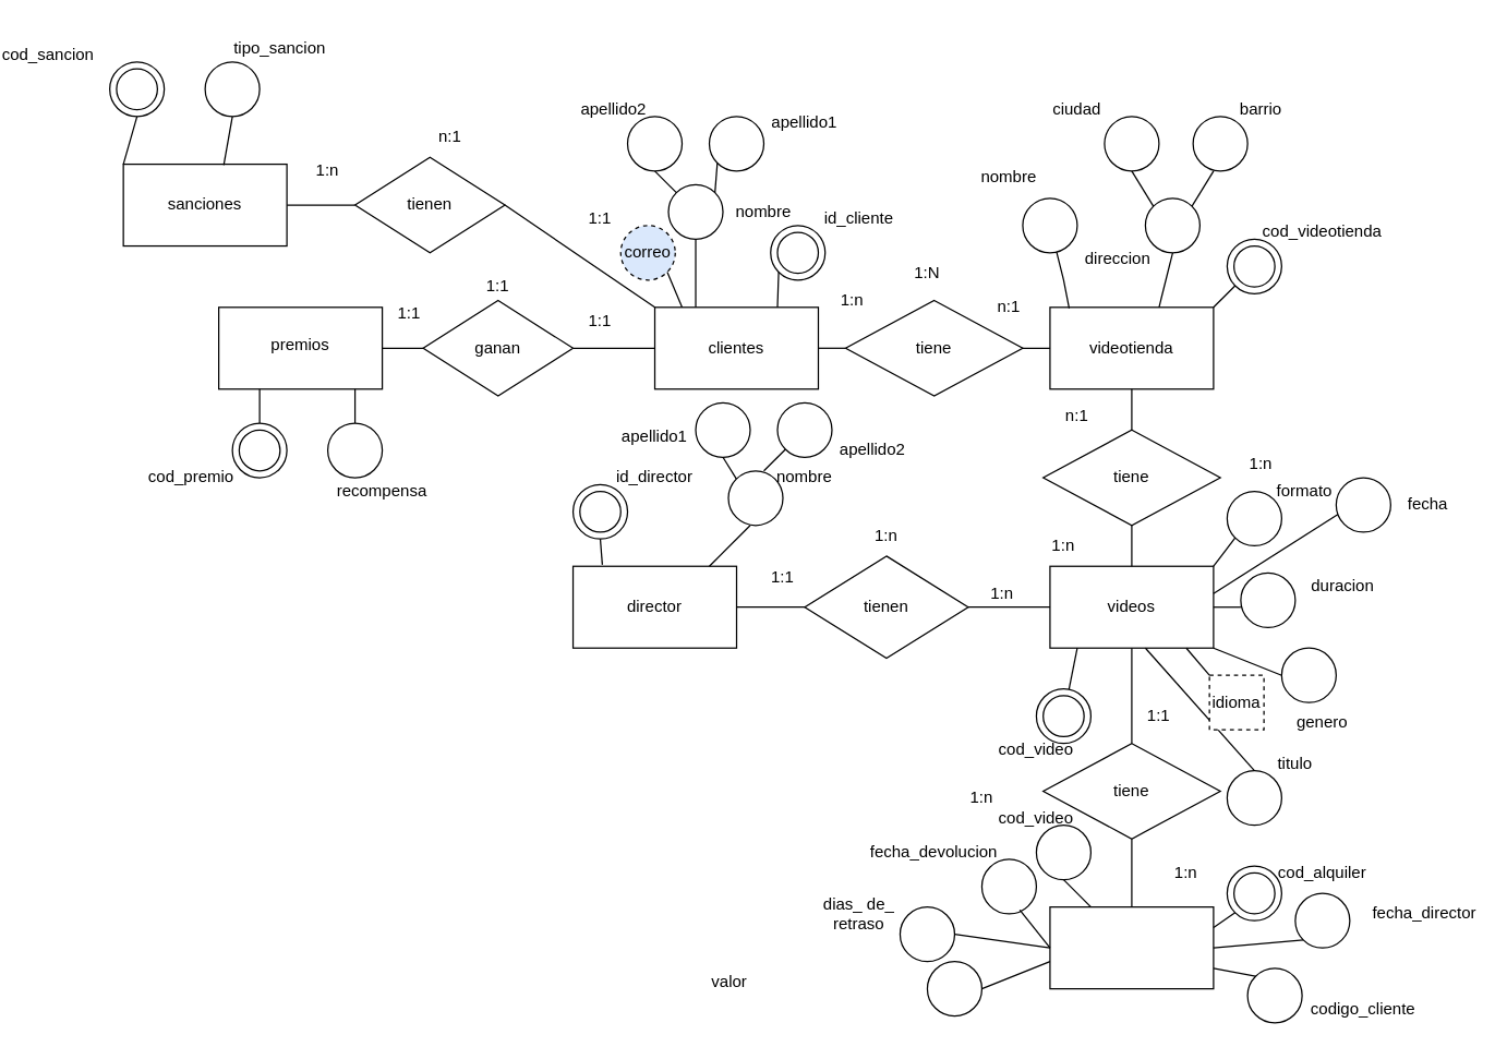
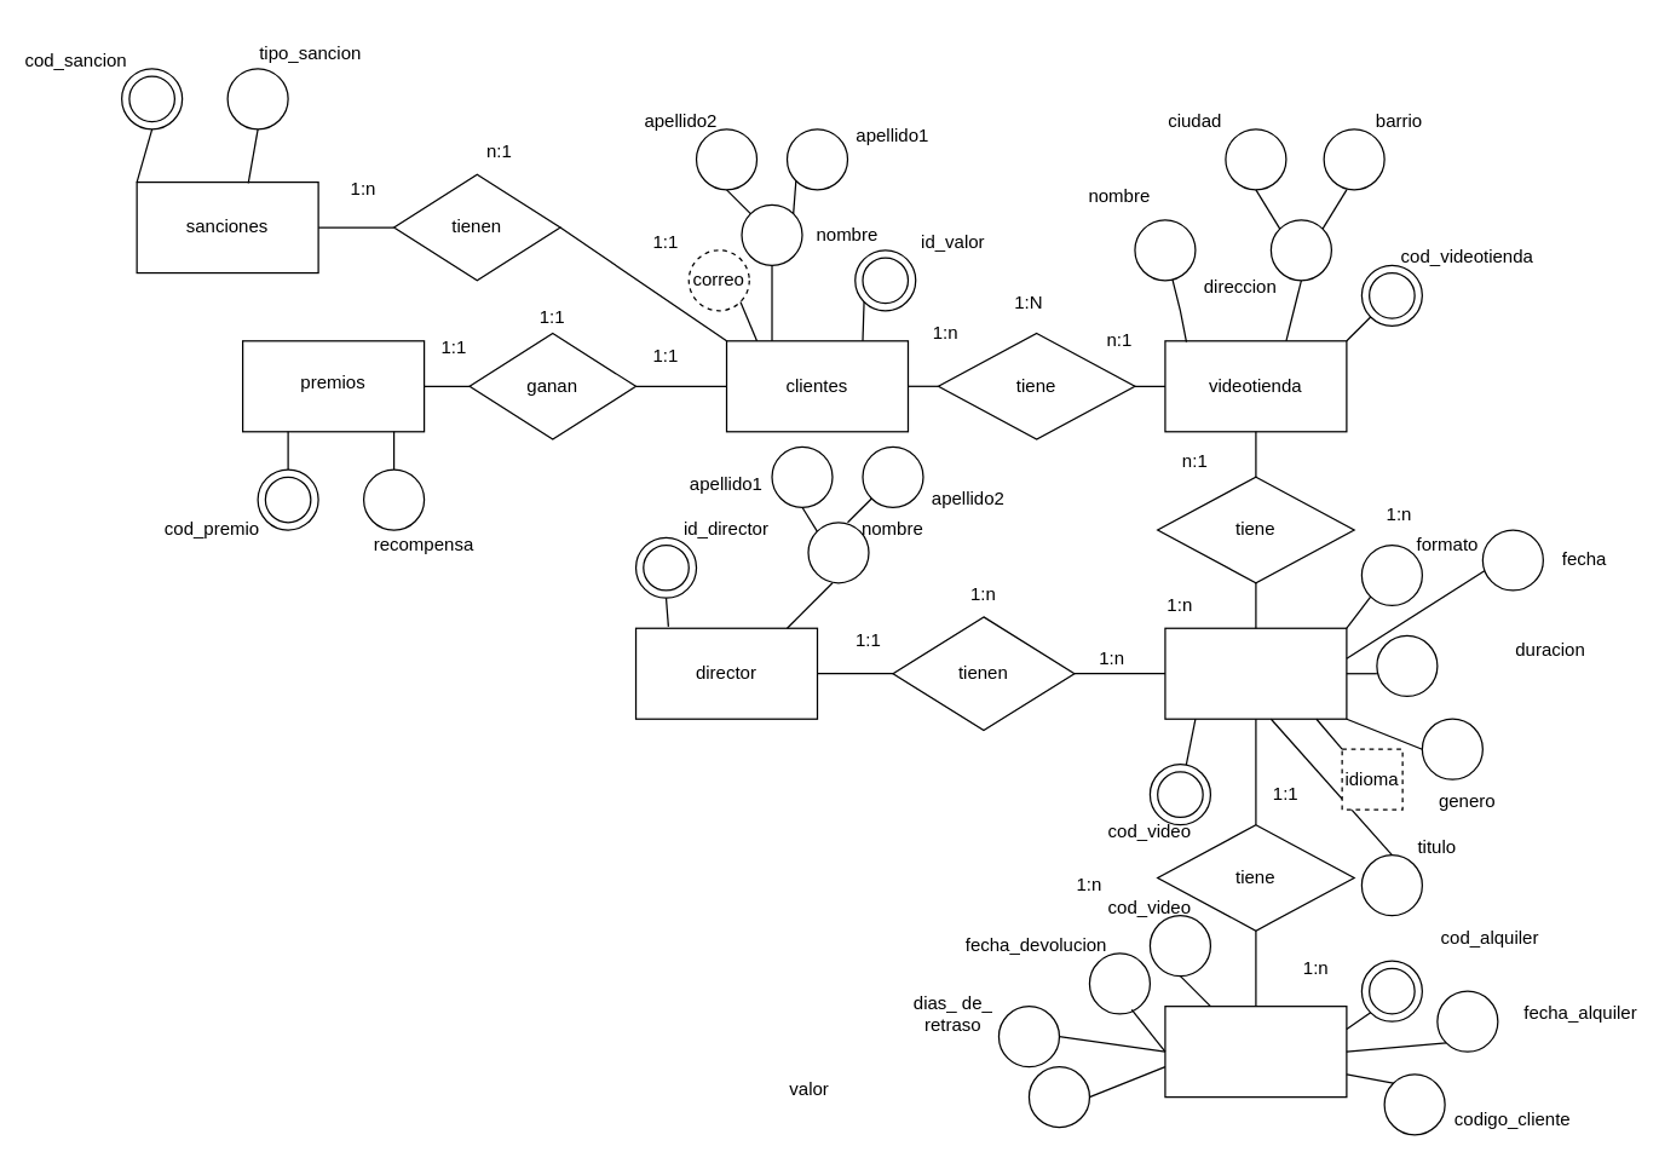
- <mxCell id="121" value="cod_sancion" style="text;html=1;strokeColor=none;fillColor=none;align=center;verticalAlign=middle;whiteSpace=wrap;rounded=0;" parent="1" vertex="1"><mxGeometry x="5" y="25" width="60" height="30" as="geometry" /></mxCell>
+ <mxCell id="121" value="cod_sancion" style="text;html=1;strokeColor=none;fillColor=none;align=center;verticalAlign=middle;whiteSpace=wrap;rounded=0;" parent="1" vertex="1"><mxGeometry x="20" width="60" height="30" as="geometry" y="25" /></mxCell>
- <mxCell id="150" value="id_cliente" style="text;html=1;strokeColor=none;fillColor=none;align=center;verticalAlign=middle;whiteSpace=wrap;rounded=0;" parent="1" vertex="1"><mxGeometry x="600" y="145" width="60" height="30" as="geometry" /></mxCell>
+ <mxCell id="150" value="id_valor" style="text;html=1;strokeColor=none;fillColor=none;align=center;verticalAlign=middle;whiteSpace=wrap;rounded=0;" parent="1" vertex="1"><mxGeometry x="600" y="145" width="60" height="30" as="geometry" /></mxCell>
- <mxCell id="155" value="correo" style="ellipse;whiteSpace=wrap;html=1;align=center;dashed=1;fillColor=#dae8fc;" parent="1" vertex="1"><mxGeometry x="455" y="165" width="40" height="40" as="geometry" /></mxCell>
+ <mxCell id="155" value="correo" style="ellipse;whiteSpace=wrap;html=1;align=center;dashed=1;" parent="1" vertex="1"><mxGeometry x="455" y="165" width="40" height="40" as="geometry" /></mxCell>
- <mxCell id="47" value="duracion" style="text;html=1;strokeColor=none;fillColor=none;align=center;verticalAlign=middle;whiteSpace=wrap;rounded=0;" parent="1" vertex="1"><mxGeometry x="955" y="415" width="60" height="30" as="geometry" /></mxCell>
+ <mxCell id="47" value="duracion" style="text;html=1;strokeColor=none;fillColor=none;align=center;verticalAlign=middle;whiteSpace=wrap;rounded=0;" parent="1" vertex="1"><mxGeometry x="995" y="415" width="60" height="30" as="geometry" /></mxCell>
- <mxCell id="35" value="videos" style="text;html=1;strokeColor=none;fillColor=none;align=center;verticalAlign=middle;whiteSpace=wrap;rounded=0;" parent="1" vertex="1"><mxGeometry x="800" y="430" width="60" height="30" as="geometry" /></mxCell>
- <mxCell id="62" value="cod_alquiler&lt;br&gt;" style="text;html=1;strokeColor=none;fillColor=none;align=center;verticalAlign=middle;whiteSpace=wrap;rounded=0;" parent="1" vertex="1"><mxGeometry x="940" y="625" width="60" height="30" as="geometry" /></mxCell>
+ <mxCell id="62" value="cod_alquiler&lt;br&gt;" style="text;html=1;strokeColor=none;fillColor=none;align=center;verticalAlign=middle;whiteSpace=wrap;rounded=0;" parent="1" vertex="1"><mxGeometry x="955" y="605" width="60" height="30" as="geometry" /></mxCell>
- <mxCell id="71" value="fecha_director" style="text;html=1;strokeColor=none;fillColor=none;align=center;verticalAlign=middle;whiteSpace=wrap;rounded=0;" parent="1" vertex="1"><mxGeometry x="1015" y="655" width="60" height="30" as="geometry" /></mxCell>
+ <mxCell id="71" value="fecha_alquiler" style="text;html=1;strokeColor=none;fillColor=none;align=center;verticalAlign=middle;whiteSpace=wrap;rounded=0;" parent="1" vertex="1"><mxGeometry x="1015" y="655" width="60" height="30" as="geometry" /></mxCell>
